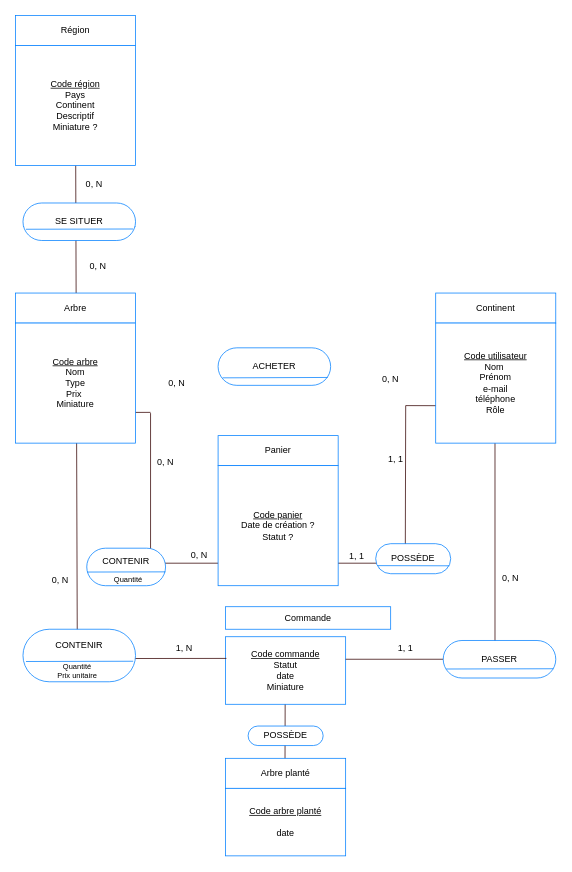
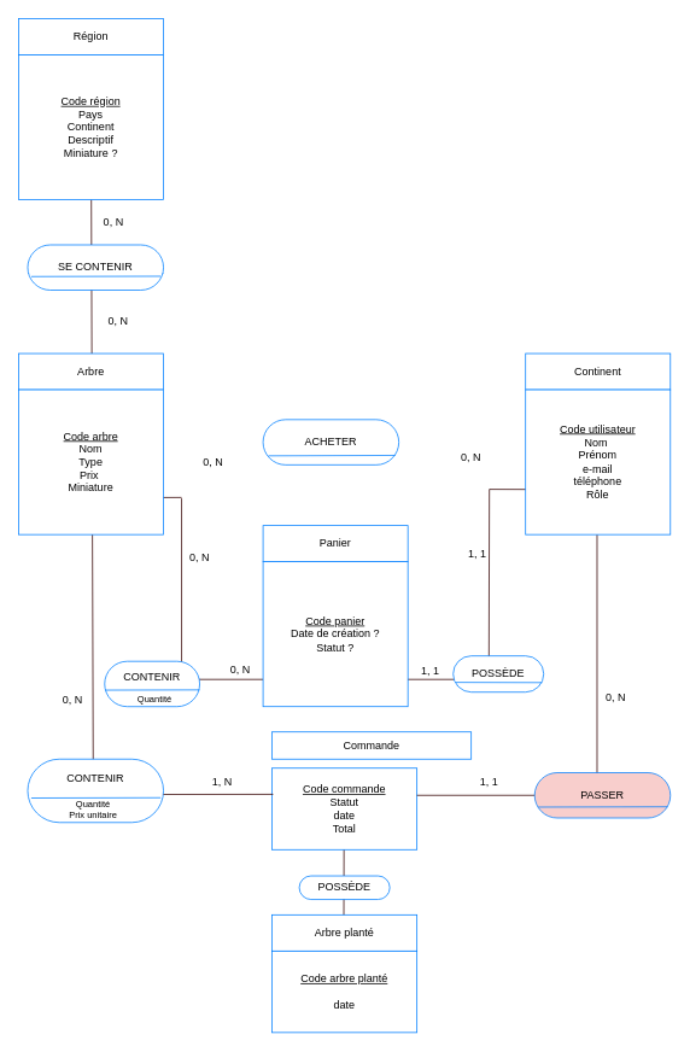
- <mxCell id="32" value="SE SITUER" style="rounded=1;whiteSpace=wrap;html=1;arcSize=50;strokeColor=#007FFF;" parent="1" vertex="1"><mxGeometry x="30" y="270" width="150" height="50" as="geometry" /></mxCell>
+ <mxCell id="32" value="SE CONTENIR" style="rounded=1;whiteSpace=wrap;html=1;arcSize=50;strokeColor=#007FFF;" parent="1" vertex="1"><mxGeometry x="30" y="270" width="150" height="50" as="geometry" /></mxCell>
- <mxCell id="21" value="PASSER" style="rounded=1;whiteSpace=wrap;html=1;arcSize=50;strokeColor=#007FFF;" parent="1" vertex="1"><mxGeometry x="590" y="853" width="150" height="50" as="geometry" /></mxCell>
+ <mxCell id="21" value="PASSER" style="rounded=1;whiteSpace=wrap;html=1;arcSize=50;strokeColor=#007FFF;fillColor=#f8cecc;" parent="1" vertex="1"><mxGeometry x="590" y="853" width="150" height="50" as="geometry" /></mxCell>
- <mxCell id="18" value="&lt;u&gt;Code commande&lt;br&gt;&lt;/u&gt;Statut&lt;br&gt;date&lt;br&gt;Miniature" style="rounded=0;whiteSpace=wrap;html=1;strokeColor=#007FFF;" parent="1" vertex="1"><mxGeometry x="300" y="848" width="160" height="90" as="geometry" /></mxCell>
+ <mxCell id="18" value="&lt;u&gt;Code commande&lt;br&gt;&lt;/u&gt;Statut&lt;br&gt;date&lt;br&gt;Total" style="rounded=0;whiteSpace=wrap;html=1;strokeColor=#007FFF;" parent="1" vertex="1"><mxGeometry x="300" y="848" width="160" height="90" as="geometry" /></mxCell>
